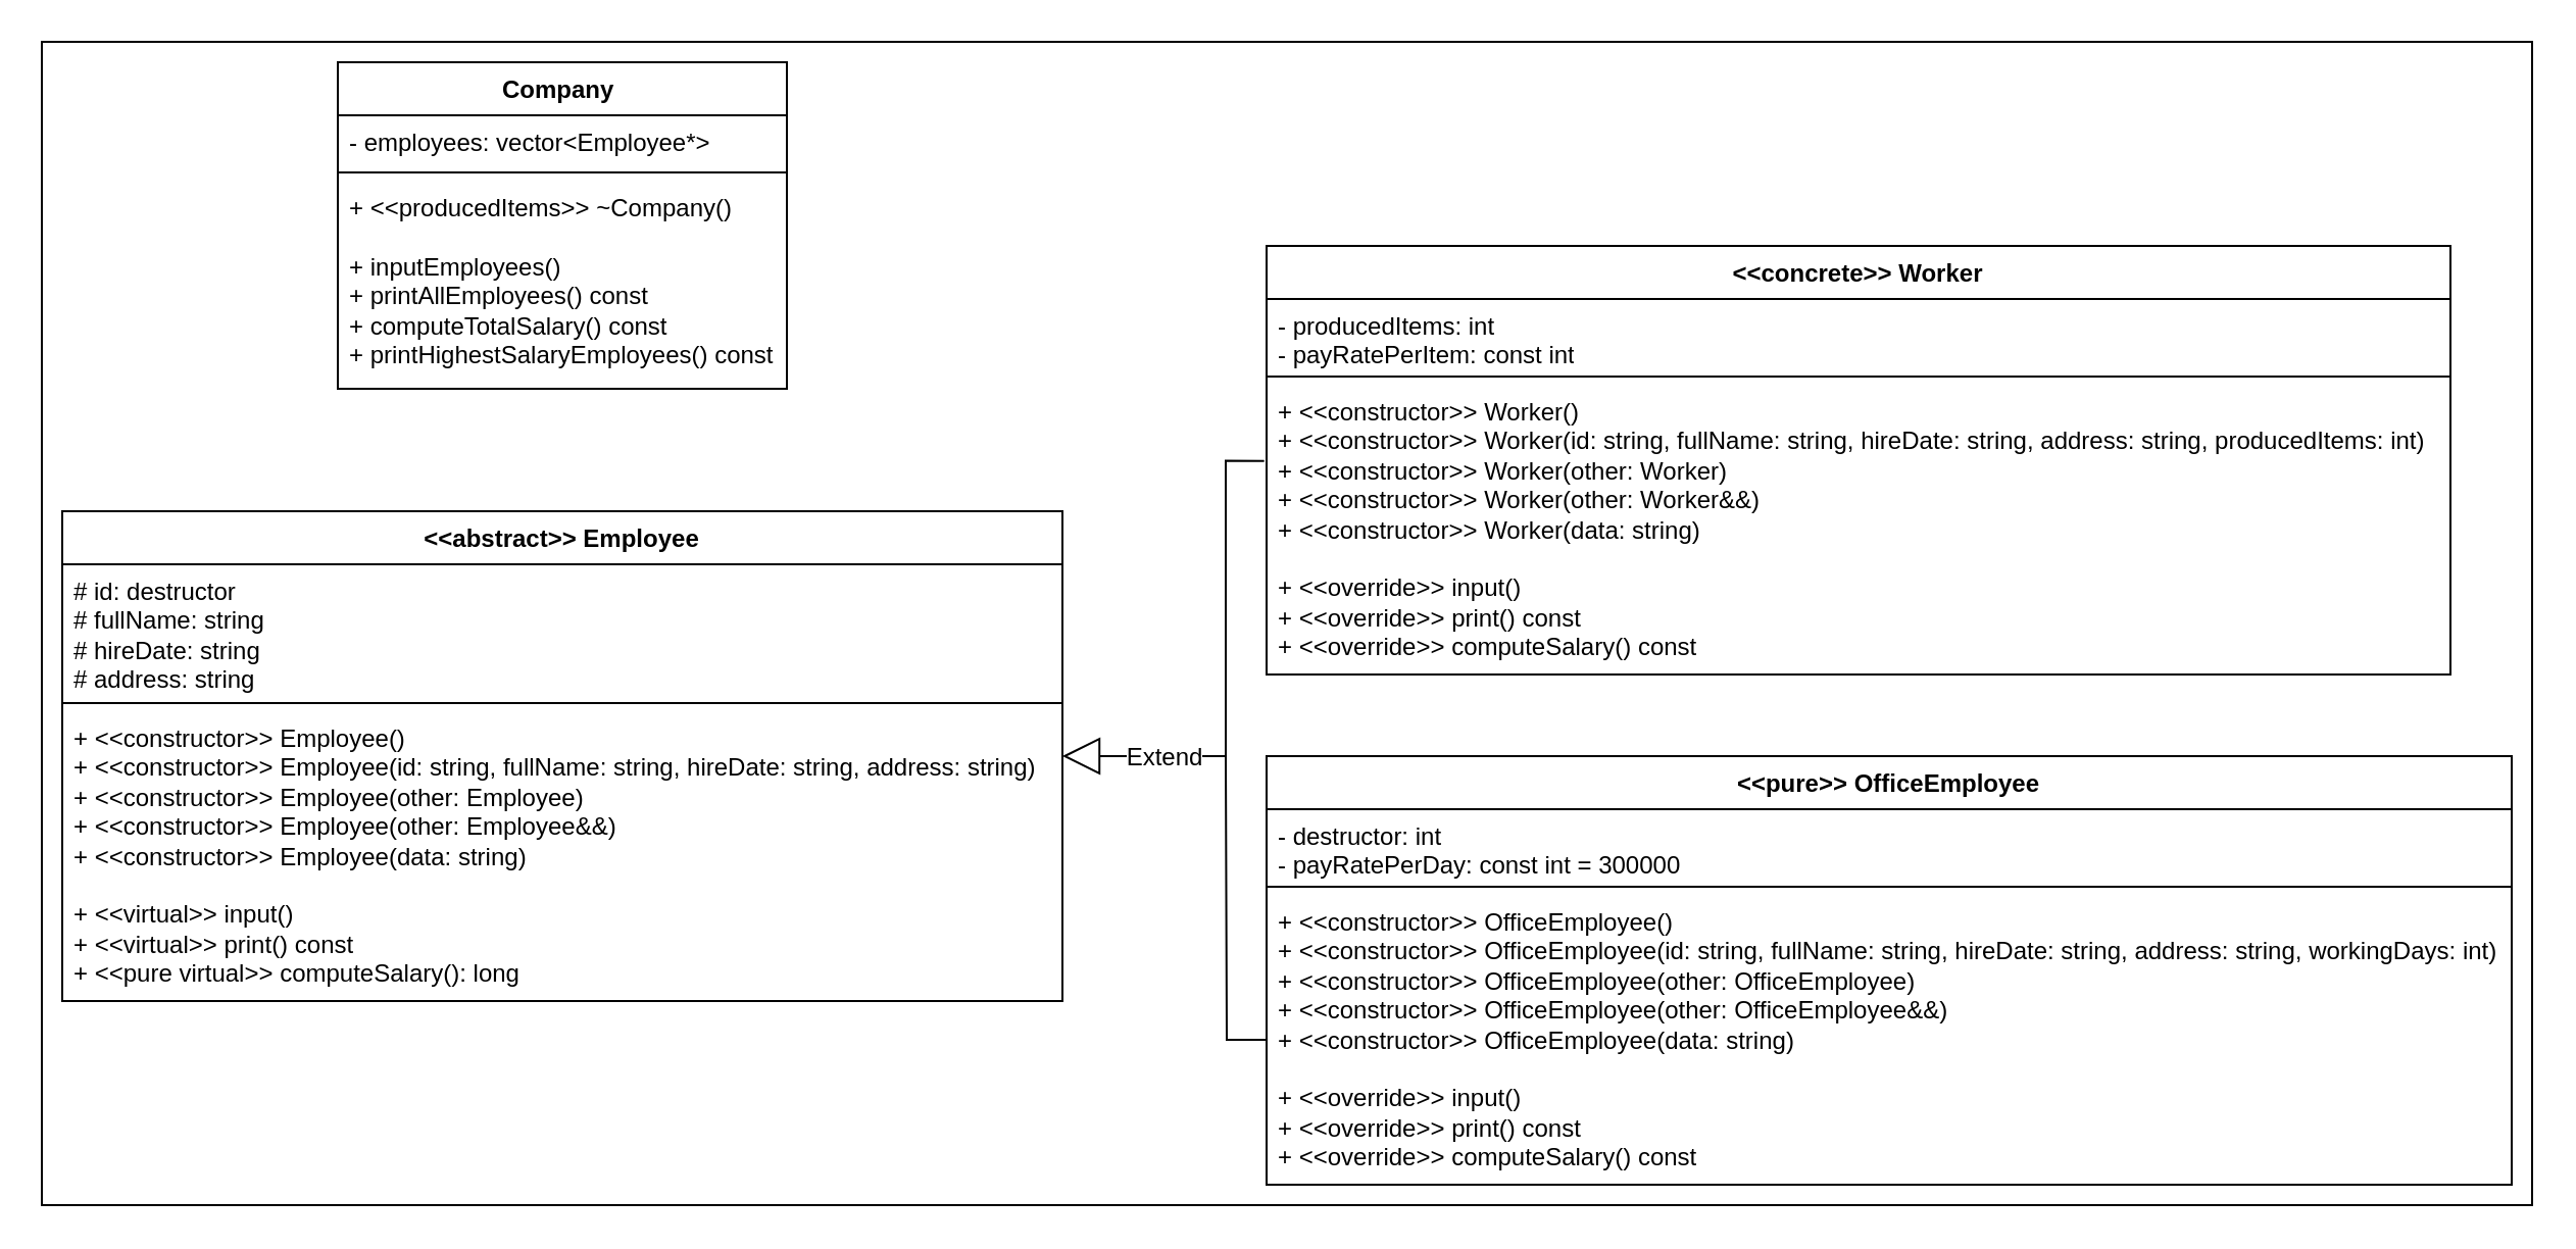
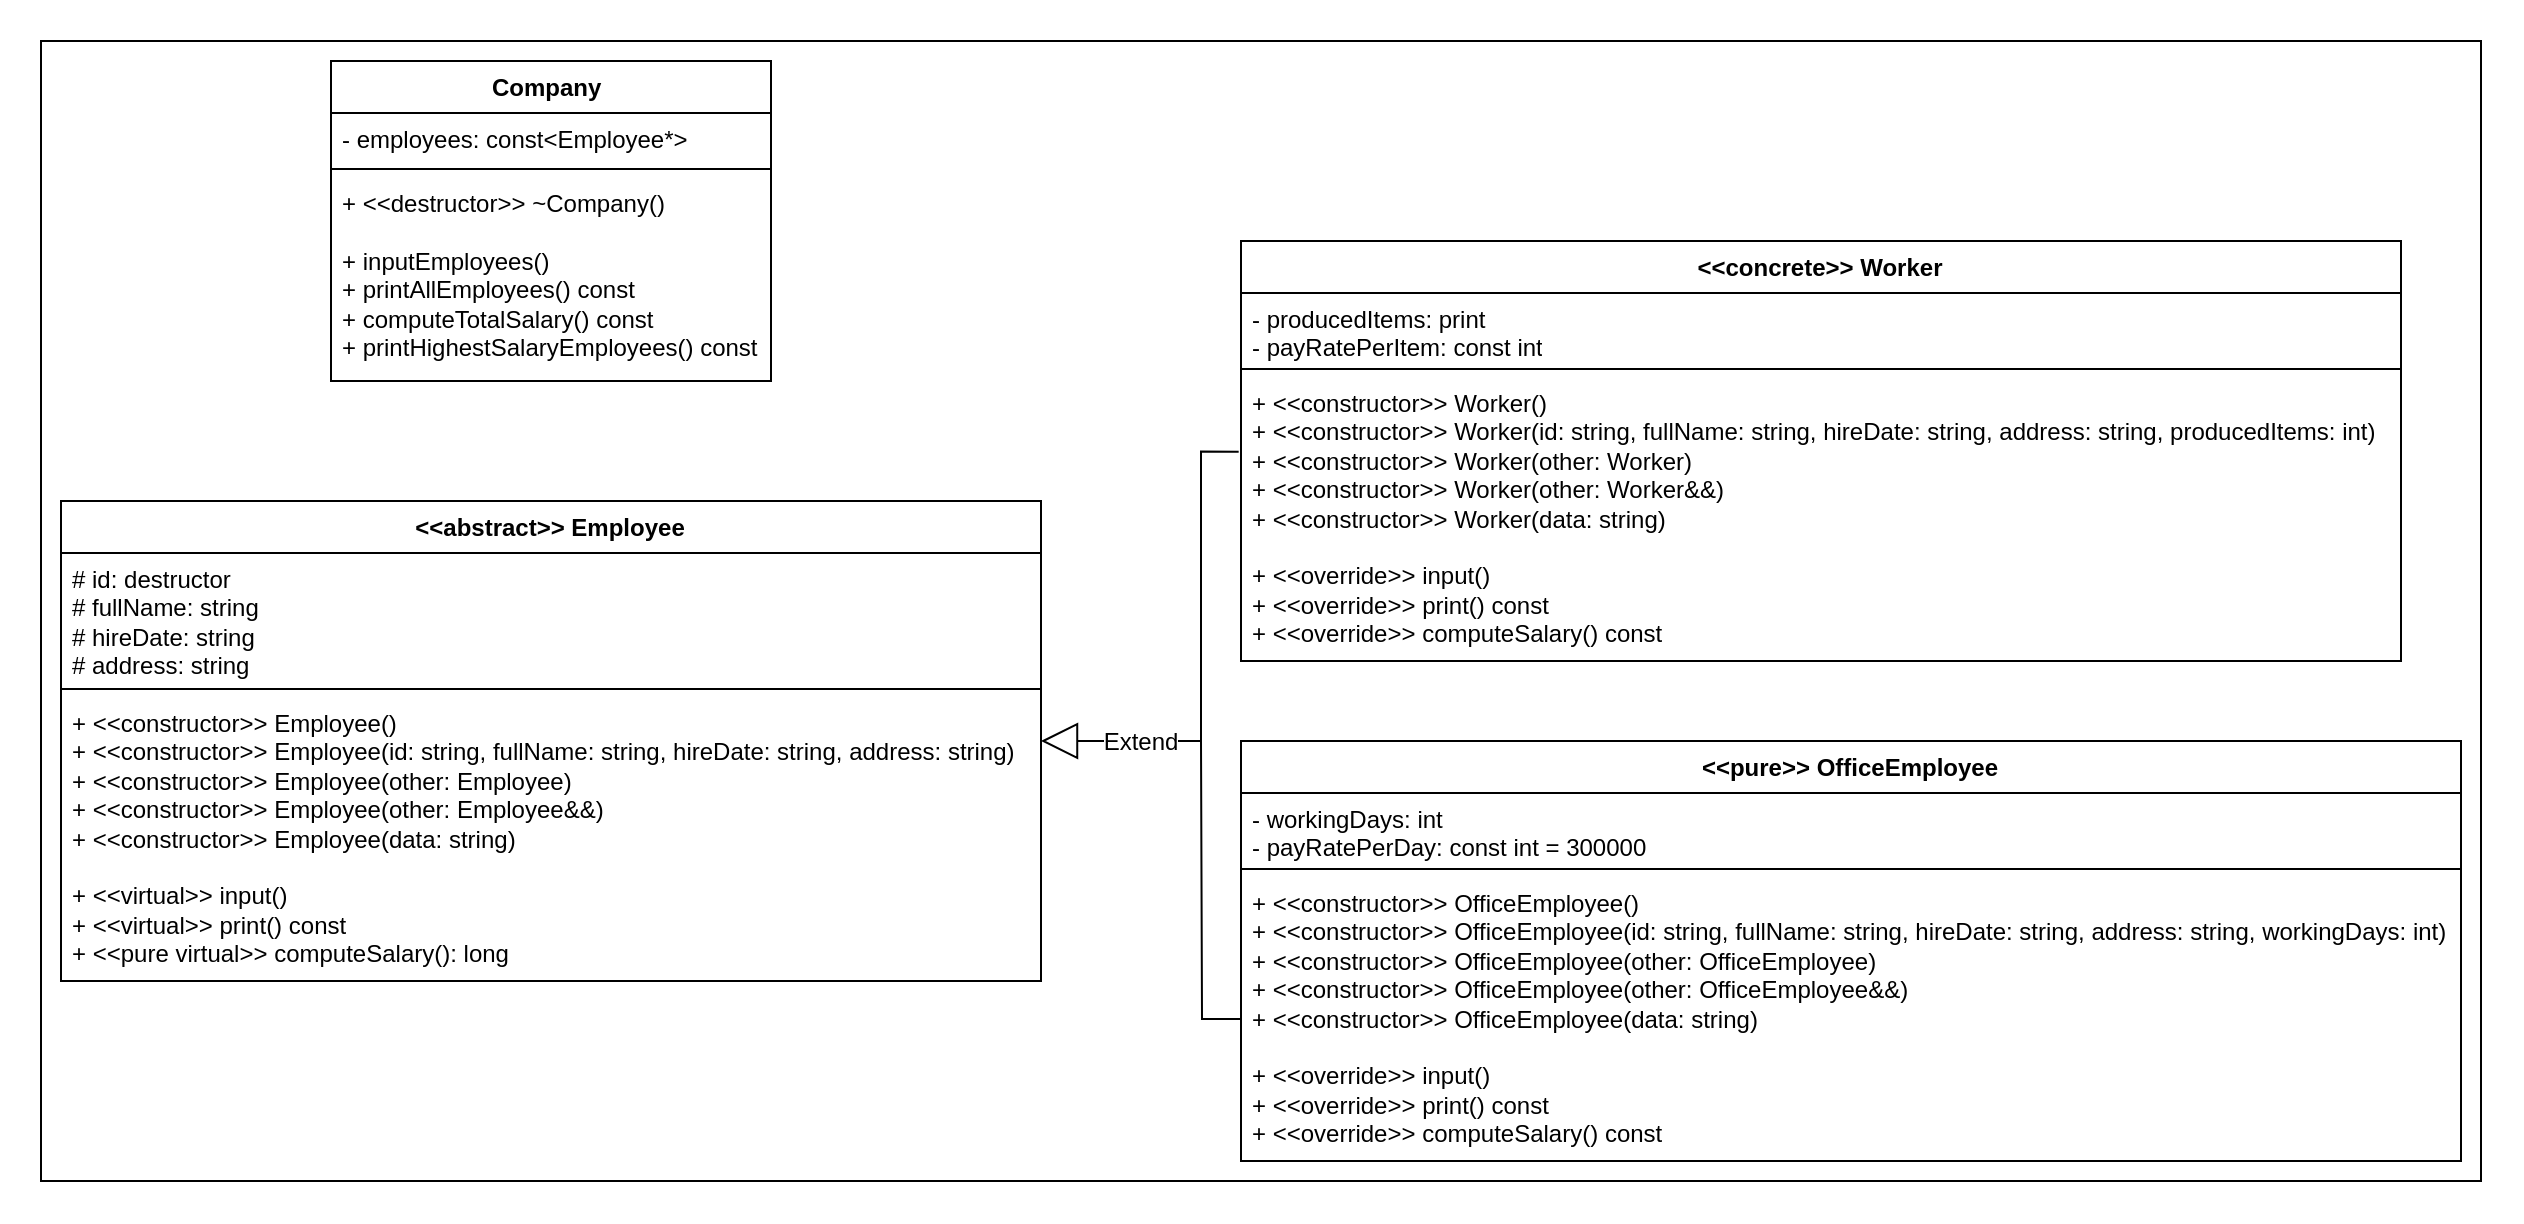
- <mxCell id="18" value="&lt;span class=&quot;hljs-section&quot;&gt;- employees: vector&lt;span class=&quot;xml&quot;&gt;&amp;lt;Employee*&amp;gt;&lt;/span&gt;&lt;/span&gt;" style="text;strokeColor=none;fillColor=none;align=left;verticalAlign=top;spacingLeft=4;spacingRight=4;overflow=hidden;rotatable=0;points=[[0,0.5],[1,0.5]];portConstraint=eastwest;whiteSpace=wrap;html=1;" parent="17" vertex="1"><mxGeometry y="26" width="220" height="24" as="geometry" /></mxCell>
+ <mxCell id="18" value="&lt;span class=&quot;hljs-section&quot;&gt;- employees: const&lt;span class=&quot;xml&quot;&gt;&amp;lt;Employee*&amp;gt;&lt;/span&gt;&lt;/span&gt;" style="text;strokeColor=none;fillColor=none;align=left;verticalAlign=top;spacingLeft=4;spacingRight=4;overflow=hidden;rotatable=0;points=[[0,0.5],[1,0.5]];portConstraint=eastwest;whiteSpace=wrap;html=1;" parent="17" vertex="1"><mxGeometry y="26" width="220" height="24" as="geometry" /></mxCell>
- <mxCell id="20" value="&lt;span class=&quot;hljs-bullet&quot;&gt;+&lt;/span&gt; &amp;lt;&lt;span class=&quot;xml&quot;&gt;&amp;lt;&lt;span class=&quot;hljs-name&quot;&gt;producedItems&lt;/span&gt;&amp;gt;&lt;/span&gt;&amp;gt; ~Company()&lt;div&gt;&lt;br&gt;&lt;span class=&quot;hljs-bullet&quot;&gt;+&lt;/span&gt; inputEmployees()&lt;br&gt;&lt;span class=&quot;hljs-bullet&quot;&gt;+&lt;/span&gt; printAllEmployees() const&lt;br&gt;&lt;span class=&quot;hljs-bullet&quot;&gt;+&lt;/span&gt; computeTotalSalary() const&lt;br&gt;&lt;span class=&quot;hljs-bullet&quot;&gt;+&lt;/span&gt; printHighestSalaryEmployees() const&lt;/div&gt;" style="text;strokeColor=none;fillColor=none;align=left;verticalAlign=top;spacingLeft=4;spacingRight=4;overflow=hidden;rotatable=0;points=[[0,0.5],[1,0.5]];portConstraint=eastwest;whiteSpace=wrap;html=1;" parent="17" vertex="1"><mxGeometry y="58" width="220" height="102" as="geometry" /></mxCell>
+ <mxCell id="20" value="&lt;span class=&quot;hljs-bullet&quot;&gt;+&lt;/span&gt; &amp;lt;&lt;span class=&quot;xml&quot;&gt;&amp;lt;&lt;span class=&quot;hljs-name&quot;&gt;destructor&lt;/span&gt;&amp;gt;&lt;/span&gt;&amp;gt; ~Company()&lt;div&gt;&lt;br&gt;&lt;span class=&quot;hljs-bullet&quot;&gt;+&lt;/span&gt; inputEmployees()&lt;br&gt;&lt;span class=&quot;hljs-bullet&quot;&gt;+&lt;/span&gt; printAllEmployees() const&lt;br&gt;&lt;span class=&quot;hljs-bullet&quot;&gt;+&lt;/span&gt; computeTotalSalary() const&lt;br&gt;&lt;span class=&quot;hljs-bullet&quot;&gt;+&lt;/span&gt; printHighestSalaryEmployees() const&lt;/div&gt;" style="text;strokeColor=none;fillColor=none;align=left;verticalAlign=top;spacingLeft=4;spacingRight=4;overflow=hidden;rotatable=0;points=[[0,0.5],[1,0.5]];portConstraint=eastwest;whiteSpace=wrap;html=1;" parent="17" vertex="1"><mxGeometry y="58" width="220" height="102" as="geometry" /></mxCell>
- <mxCell id="12" value="&lt;span class=&quot;hljs-comment&quot;&gt;- producedItems: int&lt;/span&gt;&lt;br&gt;&lt;span class=&quot;hljs-comment&quot;&gt;- payRatePerItem: const int&lt;/span&gt;" style="text;strokeColor=none;fillColor=none;align=left;verticalAlign=top;spacingLeft=4;spacingRight=4;overflow=hidden;rotatable=0;points=[[0,0.5],[1,0.5]];portConstraint=eastwest;whiteSpace=wrap;html=1;" parent="11" vertex="1"><mxGeometry y="26" width="580" height="34" as="geometry" /></mxCell>
+ <mxCell id="12" value="&lt;span class=&quot;hljs-comment&quot;&gt;- producedItems: print&lt;/span&gt;&lt;br&gt;&lt;span class=&quot;hljs-comment&quot;&gt;- payRatePerItem: const int&lt;/span&gt;" style="text;strokeColor=none;fillColor=none;align=left;verticalAlign=top;spacingLeft=4;spacingRight=4;overflow=hidden;rotatable=0;points=[[0,0.5],[1,0.5]];portConstraint=eastwest;whiteSpace=wrap;html=1;" parent="11" vertex="1"><mxGeometry y="26" width="580" height="34" as="geometry" /></mxCell>
- <mxCell id="8" value="&lt;span class=&quot;hljs-comment&quot;&gt;- destructor: int&lt;/span&gt;&lt;br&gt;&lt;span class=&quot;hljs-comment&quot;&gt;- payRatePerDay: const int = 300000&lt;/span&gt;" style="text;strokeColor=none;fillColor=none;align=left;verticalAlign=top;spacingLeft=4;spacingRight=4;overflow=hidden;rotatable=0;points=[[0,0.5],[1,0.5]];portConstraint=eastwest;whiteSpace=wrap;html=1;" parent="7" vertex="1"><mxGeometry y="26" width="610" height="34" as="geometry" /></mxCell>
+ <mxCell id="8" value="&lt;span class=&quot;hljs-comment&quot;&gt;- workingDays: int&lt;/span&gt;&lt;br&gt;&lt;span class=&quot;hljs-comment&quot;&gt;- payRatePerDay: const int = 300000&lt;/span&gt;" style="text;strokeColor=none;fillColor=none;align=left;verticalAlign=top;spacingLeft=4;spacingRight=4;overflow=hidden;rotatable=0;points=[[0,0.5],[1,0.5]];portConstraint=eastwest;whiteSpace=wrap;html=1;" parent="7" vertex="1"><mxGeometry y="26" width="610" height="34" as="geometry" /></mxCell>
